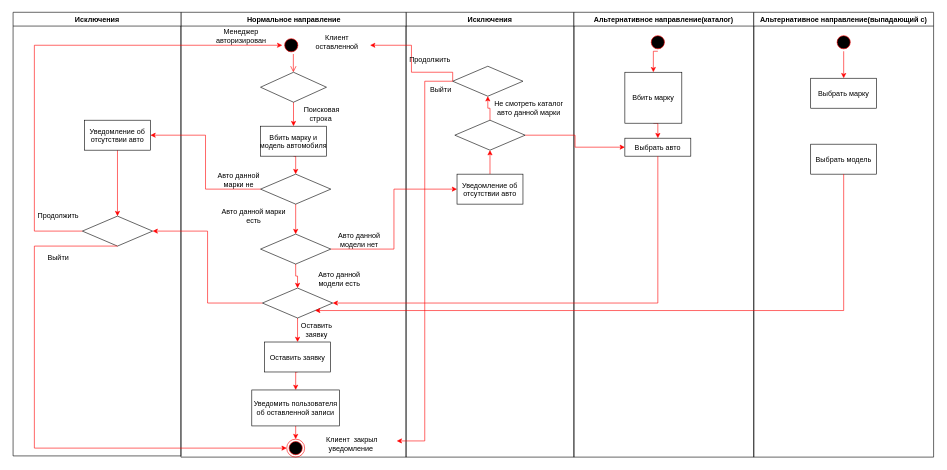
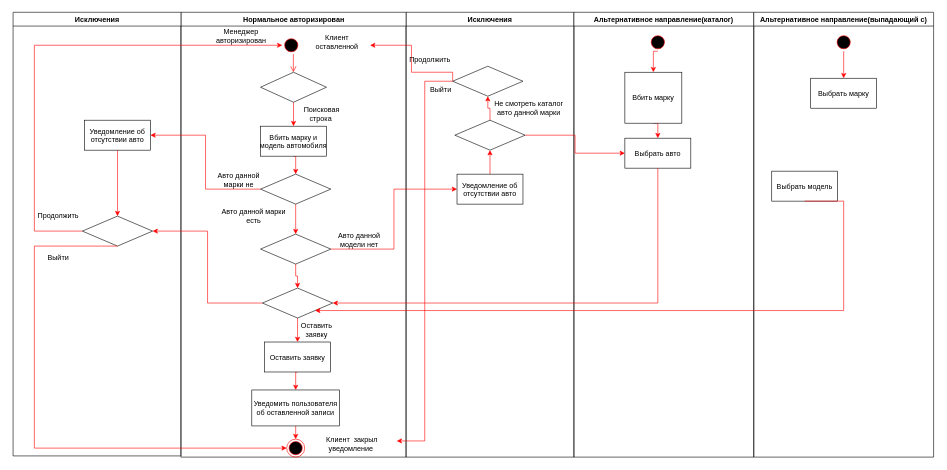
- <mxCell id="3" value="Нормальное направление" style="swimlane;whiteSpace=wrap" vertex="1" parent="2"><mxGeometry x="-375.5" width="375.5" height="742" as="geometry" /></mxCell>
+ <mxCell id="3" value="Нормальное авторизирован" style="swimlane;whiteSpace=wrap" vertex="1" parent="2"><mxGeometry x="-375.5" width="375.5" height="742" as="geometry" /></mxCell>
- <mxCell id="52" value="Выбрать авто" style="" vertex="1" parent="47"><mxGeometry x="85" y="210" width="110" height="30" as="geometry" /></mxCell>
+ <mxCell id="52" value="Выбрать авто" style="" vertex="1" parent="47"><mxGeometry x="85" y="210" width="110" height="50" as="geometry" /></mxCell>
- <mxCell id="57" value="Выбрать модель" style="" vertex="1" parent="53"><mxGeometry x="95" y="220" width="110" height="50" as="geometry" /></mxCell>
+ <mxCell id="57" value="Выбрать модель" style="" vertex="1" parent="53"><mxGeometry x="30" y="265" width="110" height="50" as="geometry" /></mxCell>
- <mxCell id="28" value="Авто данной модели есть" style="text;html=1;strokeColor=none;fillColor=none;align=center;verticalAlign=middle;whiteSpace=wrap;rounded=0;" vertex="1" parent="3"><mxGeometry x="209" y="434.5" width="110" height="20" as="geometry" /></mxCell>
